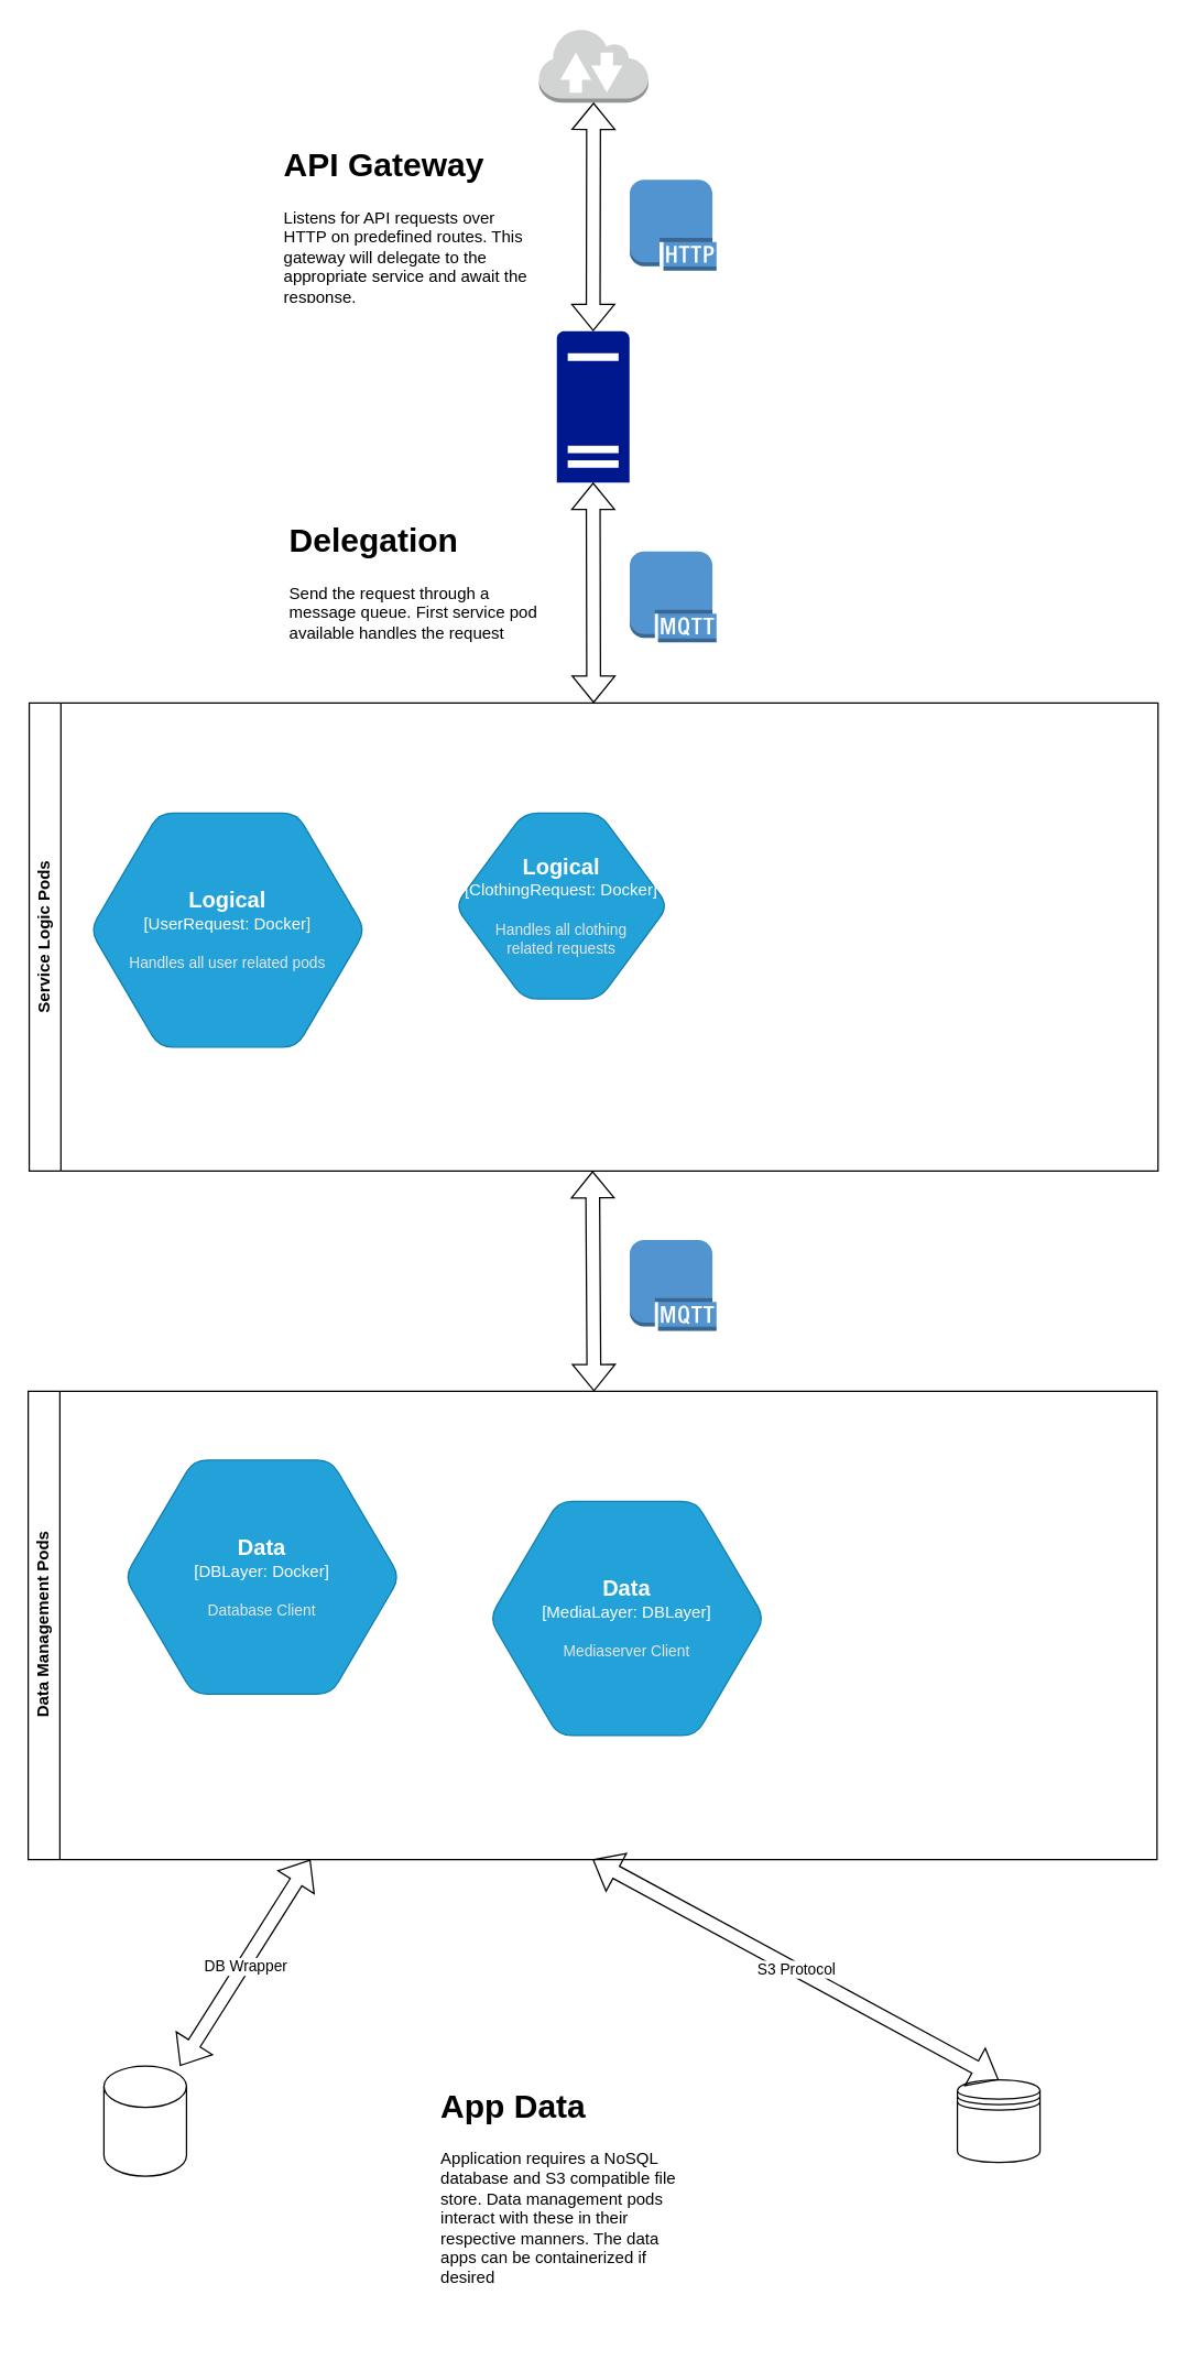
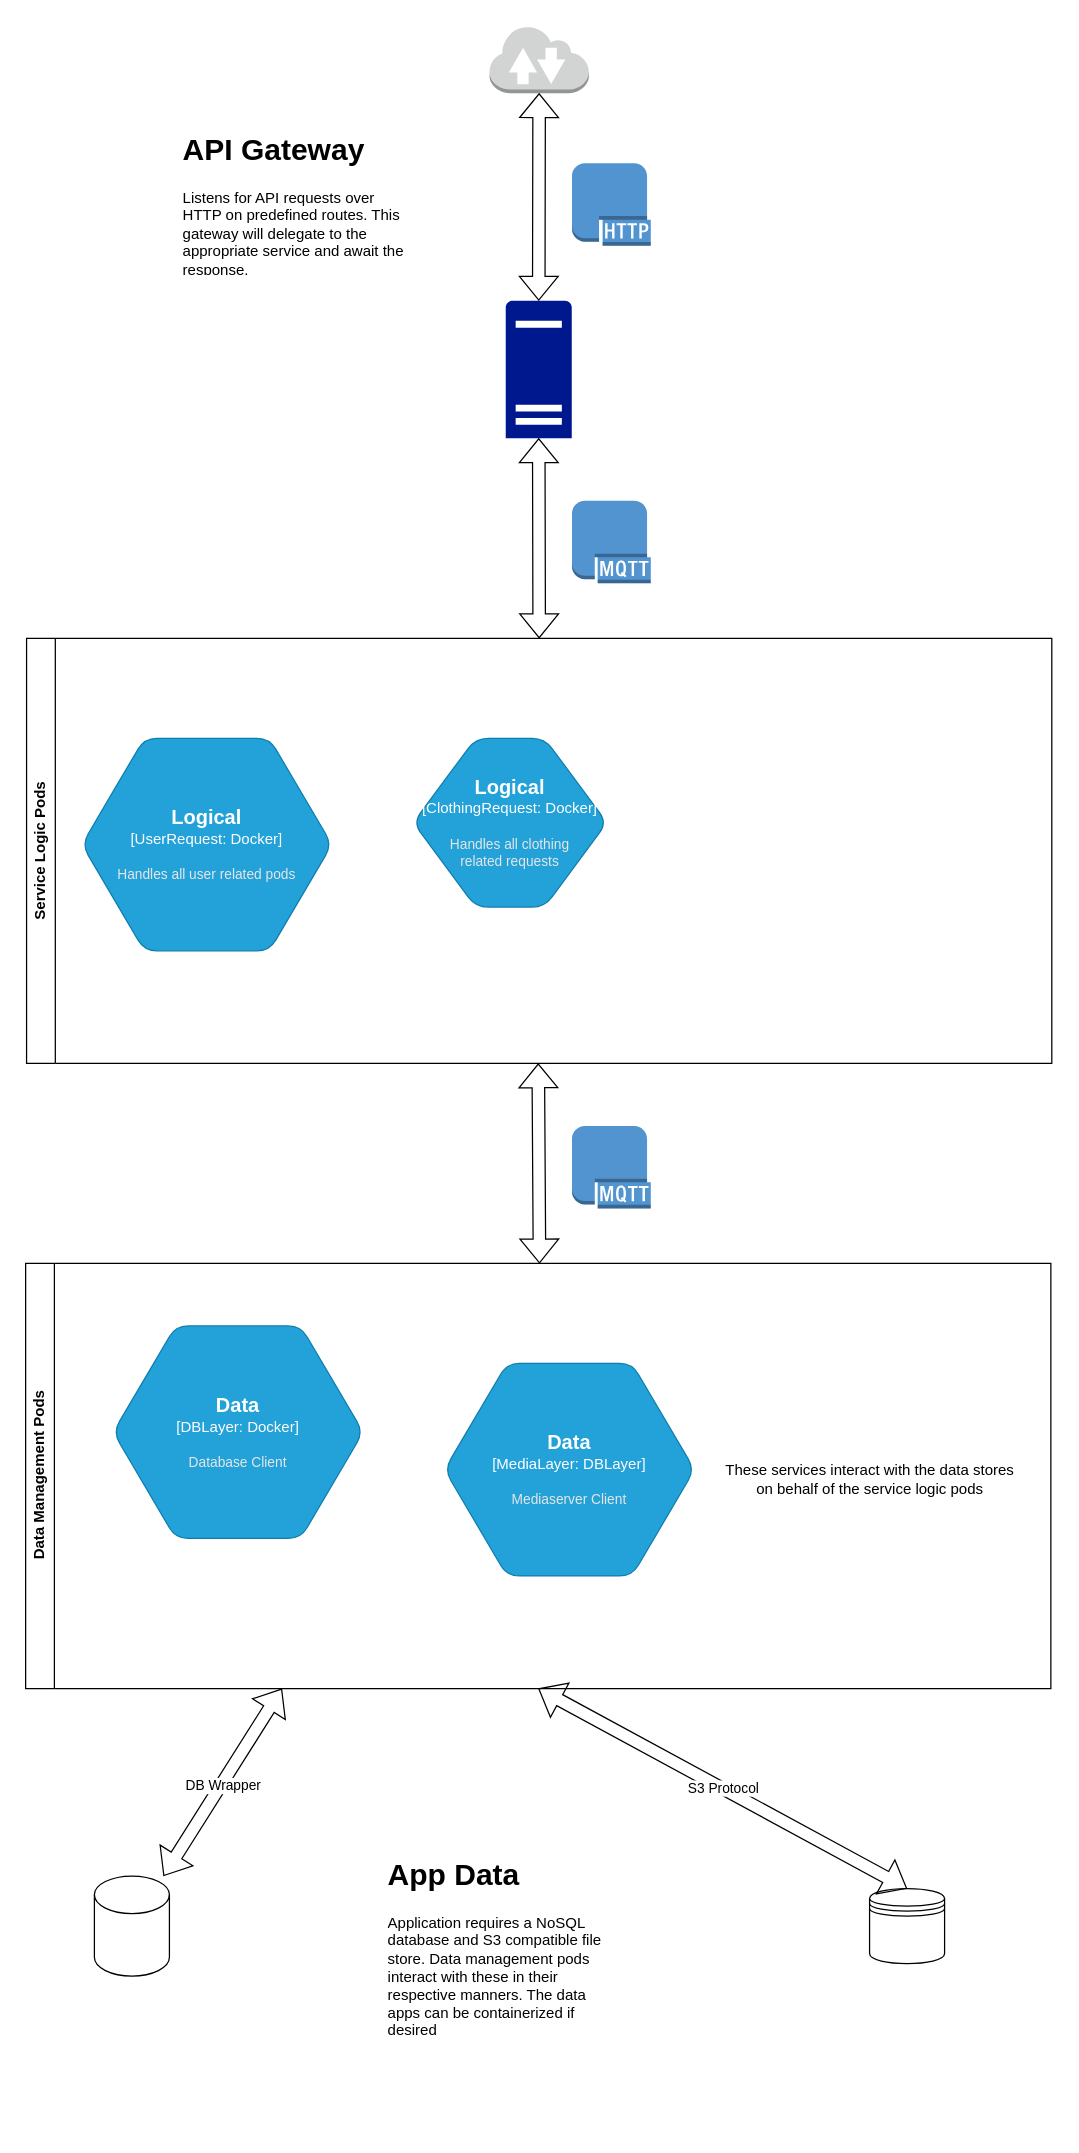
- <mxCell id="6" value="&lt;h1&gt;API Gateway&lt;/h1&gt;&lt;p&gt;Listens for API requests over HTTP on predefined routes. This gateway will delegate to the appropriate service and await the response.&lt;/p&gt;" style="text;html=1;strokeColor=none;fillColor=none;spacing=5;spacingTop=-20;whiteSpace=wrap;overflow=hidden;rounded=0;" parent="1" vertex="1"><mxGeometry x="201" y="100" width="190" height="120" as="geometry" /></mxCell>
+ <mxCell id="6" value="&lt;h1&gt;API Gateway&lt;/h1&gt;&lt;p&gt;Listens for API requests over HTTP on predefined routes. This gateway will delegate to the appropriate service and await the response.&lt;/p&gt;" style="text;html=1;strokeColor=none;fillColor=none;spacing=5;spacingTop=-20;whiteSpace=wrap;overflow=hidden;rounded=0;" parent="1" vertex="1"><mxGeometry x="141" y="100" width="190" height="120" as="geometry" /></mxCell>
- <mxCell id="12" value="&lt;h1&gt;Delegation&lt;/h1&gt;&lt;p&gt;Send the request through a message queue. First service pod available handles the request&lt;/p&gt;" style="text;html=1;strokeColor=none;fillColor=none;spacing=5;spacingTop=-20;whiteSpace=wrap;overflow=hidden;rounded=0;" parent="1" vertex="1"><mxGeometry x="205" y="373" width="190" height="120" as="geometry" /></mxCell>
+ <mxCell id="18" value="These services interact with the data stores&lt;br&gt;on behalf of the service logic pods" style="text;html=1;align=center;verticalAlign=middle;resizable=0;points=[];autosize=1;strokeColor=none;fillColor=none;" parent="1" vertex="1"><mxGeometry x="570" y="1163" width="250" height="40" as="geometry" /></mxCell>
- <mxCell id="25" value="&lt;h1&gt;App Data&lt;/h1&gt;&lt;p&gt;Application requires a NoSQL database and S3 compatible file store. Data management pods interact with these in their respective manners. The data apps can be containerized if desired&lt;/p&gt;" style="text;html=1;strokeColor=none;fillColor=none;spacing=5;spacingTop=-20;whiteSpace=wrap;overflow=hidden;rounded=0;" parent="1" vertex="1"><mxGeometry x="315" y="1510" width="190" height="190" as="geometry" /></mxCell>
+ <mxCell id="25" value="&lt;h1&gt;App Data&lt;/h1&gt;&lt;p&gt;Application requires a NoSQL database and S3 compatible file store. Data management pods interact with these in their respective manners. The data apps can be containerized if desired&lt;/p&gt;" style="text;html=1;strokeColor=none;fillColor=none;spacing=5;spacingTop=-20;whiteSpace=wrap;overflow=hidden;rounded=0;" parent="1" vertex="1"><mxGeometry x="305" y="1480" width="190" height="190" as="geometry" /></mxCell>
